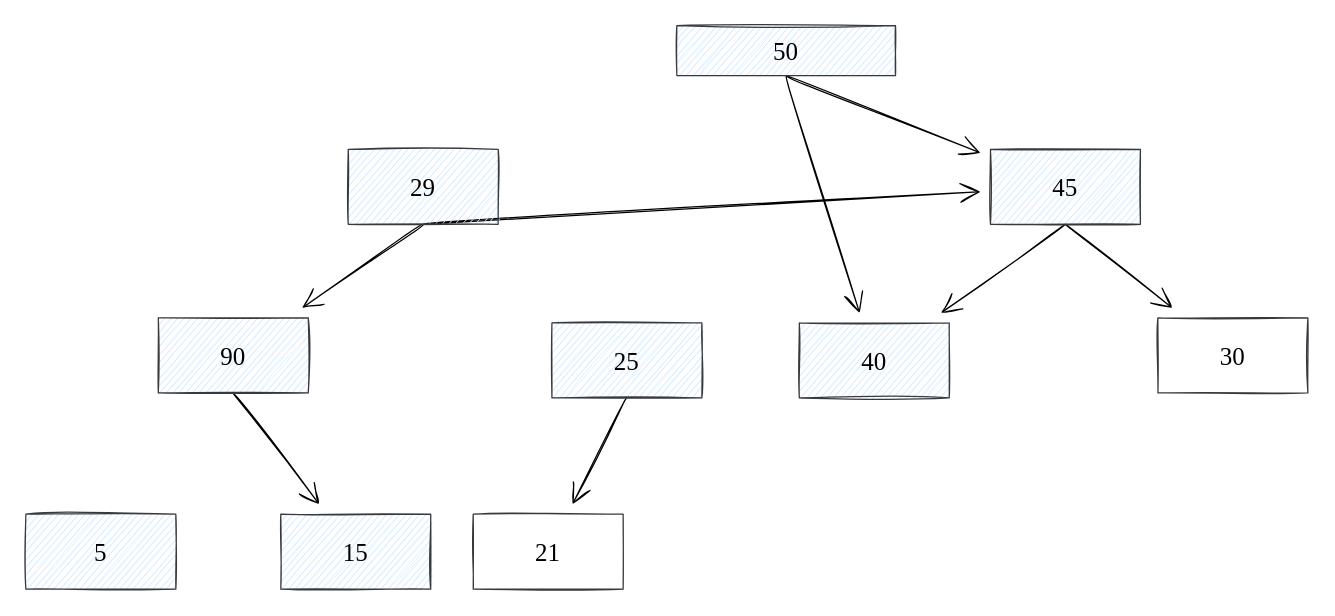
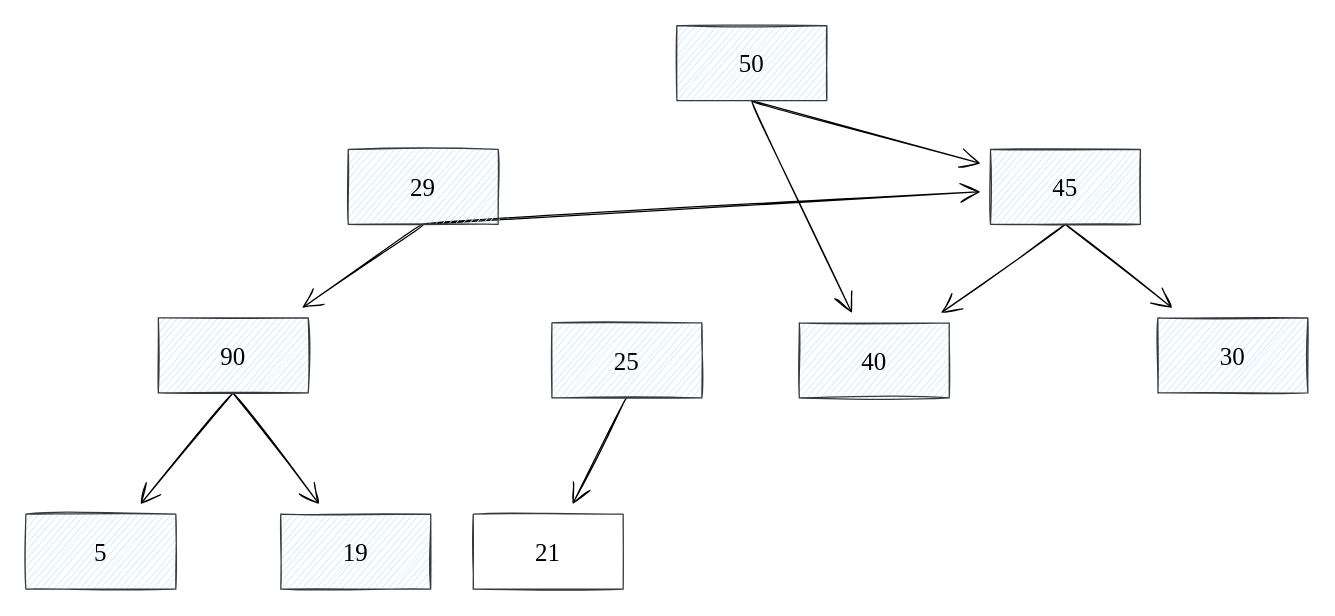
- <mxCell id="4" value="50" style="rounded=0;whiteSpace=wrap;html=1;sketch=1;hachureGap=4;fontFamily=Architects Daughter;fontSource=https%3A%2F%2Ffonts.googleapis.com%2Fcss%3Ffamily%3DArchitects%2BDaughter;fontSize=20;fillColor=#cce5ff;strokeColor=#36393d;" vertex="1" parent="1"><mxGeometry x="541" y="20" width="175" height="40" as="geometry" /></mxCell>
+ <mxCell id="4" value="50" style="rounded=0;whiteSpace=wrap;html=1;sketch=1;hachureGap=4;fontFamily=Architects Daughter;fontSource=https%3A%2F%2Ffonts.googleapis.com%2Fcss%3Ffamily%3DArchitects%2BDaughter;fontSize=20;fillColor=#cce5ff;strokeColor=#36393d;" vertex="1" parent="1"><mxGeometry x="541" y="20" width="120" height="60" as="geometry" /></mxCell>
- <mxCell id="11" value="30" style="rounded=0;whiteSpace=wrap;html=1;sketch=1;hachureGap=4;fontFamily=Architects Daughter;fontSource=https%3A%2F%2Ffonts.googleapis.com%2Fcss%3Ffamily%3DArchitects%2BDaughter;fontSize=20;fillColor=#ffffff;strokeColor=#36393d;" vertex="1" parent="1"><mxGeometry x="926" y="254" width="120" height="60" as="geometry" /></mxCell>
+ <mxCell id="11" value="30" style="rounded=0;whiteSpace=wrap;html=1;sketch=1;hachureGap=4;fontFamily=Architects Daughter;fontSource=https%3A%2F%2Ffonts.googleapis.com%2Fcss%3Ffamily%3DArchitects%2BDaughter;fontSize=20;fillColor=#cce5ff;strokeColor=#36393d;" vertex="1" parent="1"><mxGeometry x="926" y="254" width="120" height="60" as="geometry" /></mxCell>
+ <mxCell id="15" style="edgeStyle=none;curved=1;rounded=0;sketch=1;hachureGap=4;orthogonalLoop=1;jettySize=auto;html=1;exitX=0.5;exitY=1;exitDx=0;exitDy=0;fontFamily=Architects Daughter;fontSource=https%3A%2F%2Ffonts.googleapis.com%2Fcss%3Ffamily%3DArchitects%2BDaughter;fontSize=16;endArrow=open;startSize=14;endSize=14;sourcePerimeterSpacing=8;targetPerimeterSpacing=8;" edge="1" parent="1" source="17" target="18"><mxGeometry relative="1" as="geometry" /></mxCell>
- <mxCell id="19" value="15" style="rounded=0;whiteSpace=wrap;html=1;sketch=1;hachureGap=4;fontFamily=Architects Daughter;fontSource=https%3A%2F%2Ffonts.googleapis.com%2Fcss%3Ffamily%3DArchitects%2BDaughter;fontSize=20;fillColor=#cce5ff;strokeColor=#36393d;" vertex="1" parent="1"><mxGeometry x="224" y="411" width="120" height="60" as="geometry" /></mxCell>
+ <mxCell id="19" value="19" style="rounded=0;whiteSpace=wrap;html=1;sketch=1;hachureGap=4;fontFamily=Architects Daughter;fontSource=https%3A%2F%2Ffonts.googleapis.com%2Fcss%3Ffamily%3DArchitects%2BDaughter;fontSize=20;fillColor=#cce5ff;strokeColor=#36393d;" vertex="1" parent="1"><mxGeometry x="224" y="411" width="120" height="60" as="geometry" /></mxCell>
